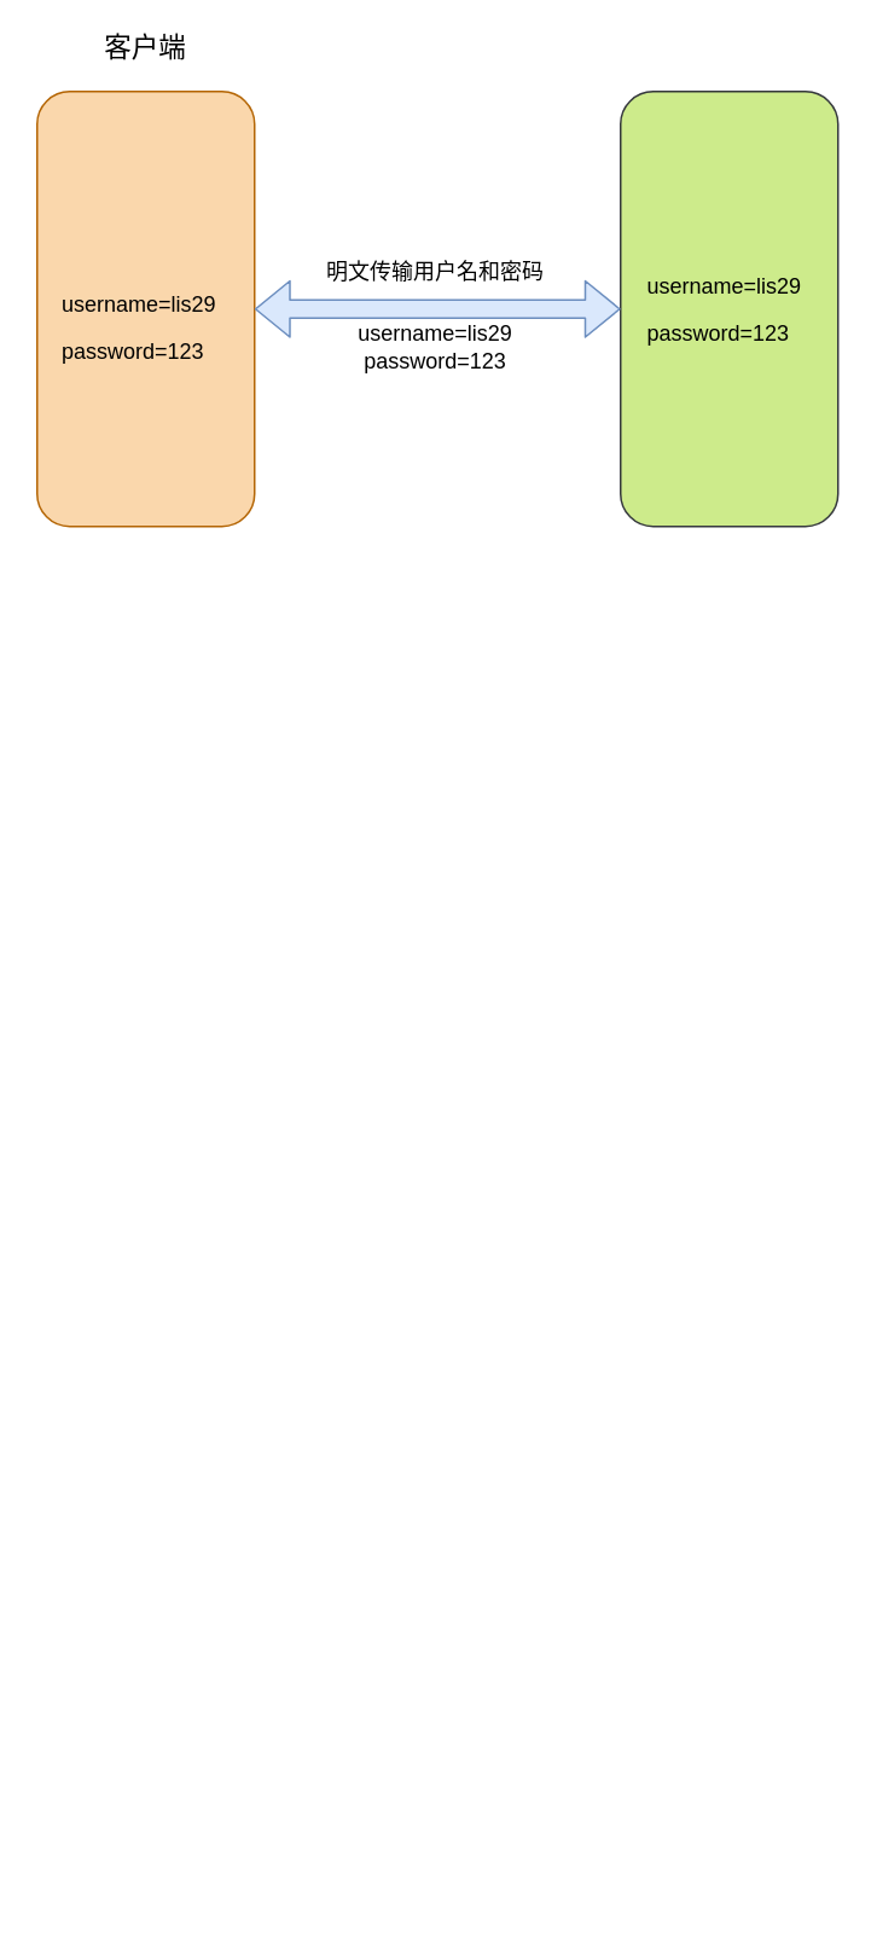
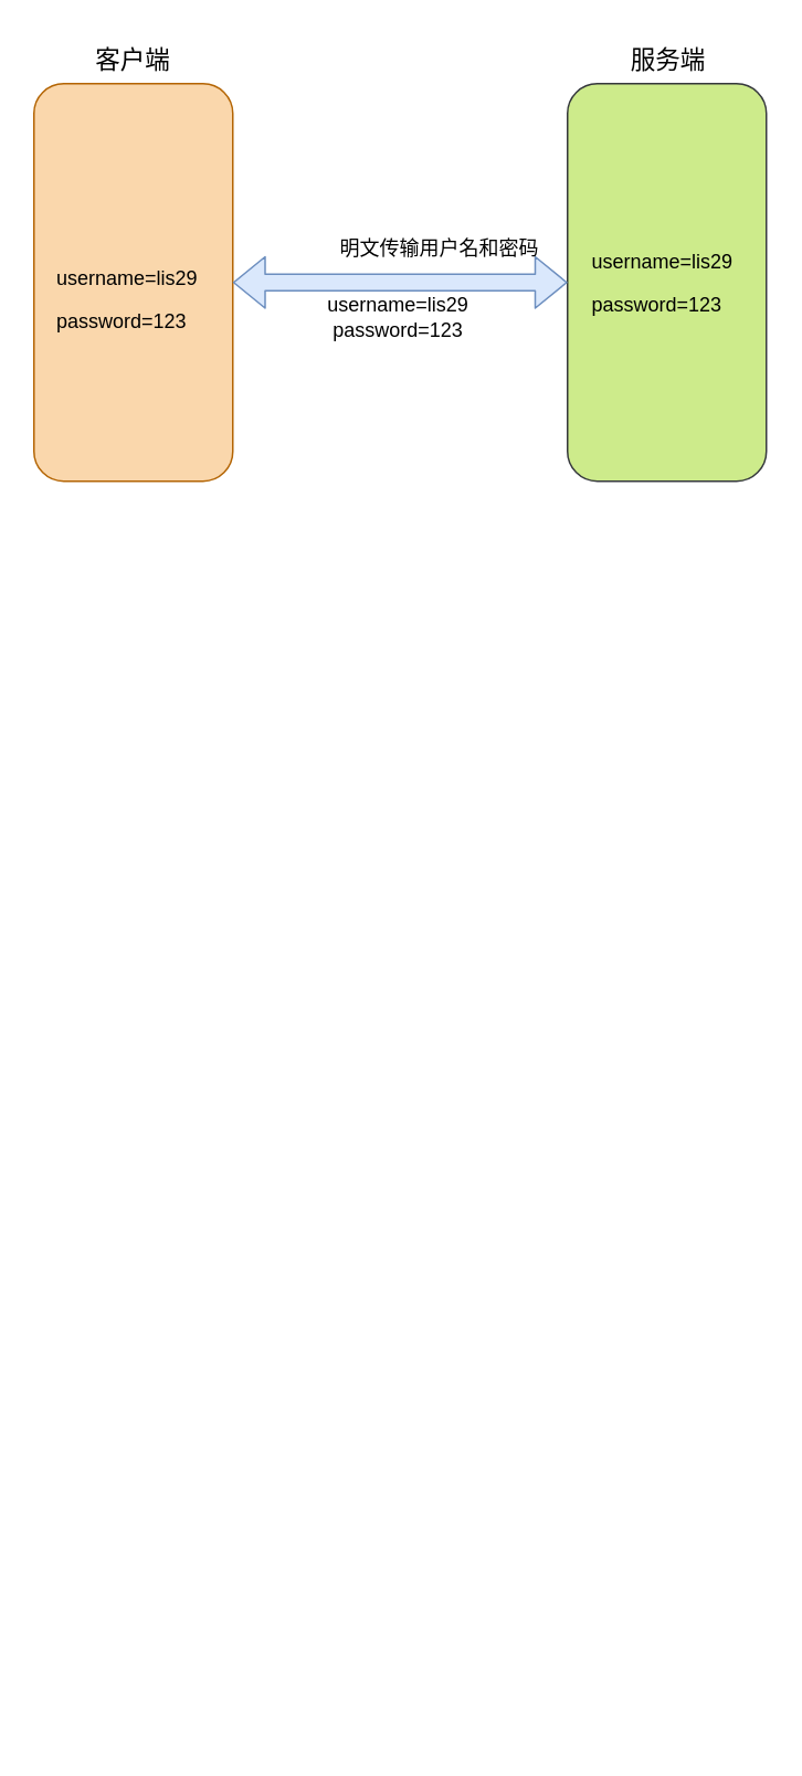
- <mxCell id="7" value="&lt;font style=&quot;font-size: 15px&quot;&gt;客户端&lt;/font&gt;" style="text;html=1;strokeColor=none;fillColor=none;align=center;verticalAlign=middle;whiteSpace=wrap;rounded=0;dashed=1;strokeWidth=6;" parent="1" vertex="1"><mxGeometry x="34" y="10" width="92" height="30" as="geometry" /></mxCell>
+ <mxCell id="7" value="&lt;font style=&quot;font-size: 15px&quot;&gt;客户端&lt;/font&gt;" style="text;html=1;strokeColor=none;fillColor=none;align=center;verticalAlign=middle;whiteSpace=wrap;rounded=0;dashed=1;strokeWidth=6;" parent="1" vertex="1"><mxGeometry x="34" y="20" width="92" height="30" as="geometry" /></mxCell>
+ <mxCell id="8" value="&lt;font style=&quot;font-size: 15px&quot;&gt;服务端&lt;/font&gt;" style="text;html=1;strokeColor=none;fillColor=none;align=center;verticalAlign=middle;whiteSpace=wrap;rounded=0;dashed=1;" parent="1" vertex="1"><mxGeometry x="364" y="20" width="78" height="30" as="geometry" /></mxCell>
- <mxCell id="11" value="明文传输用户名和密码" style="text;html=1;strokeColor=none;fillColor=none;align=center;verticalAlign=middle;whiteSpace=wrap;rounded=0;" parent="1" vertex="1"><mxGeometry x="170" y="135" width="140" height="30" as="geometry" /></mxCell>
+ <mxCell id="11" value="明文传输用户名和密码" style="text;html=1;strokeColor=none;fillColor=none;align=center;verticalAlign=middle;whiteSpace=wrap;rounded=0;" parent="1" vertex="1"><mxGeometry x="195" y="135" width="140" height="30" as="geometry" /></mxCell>
